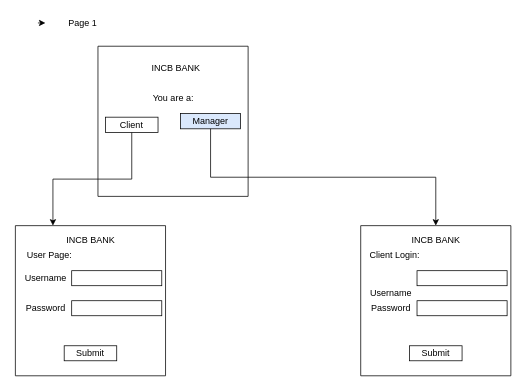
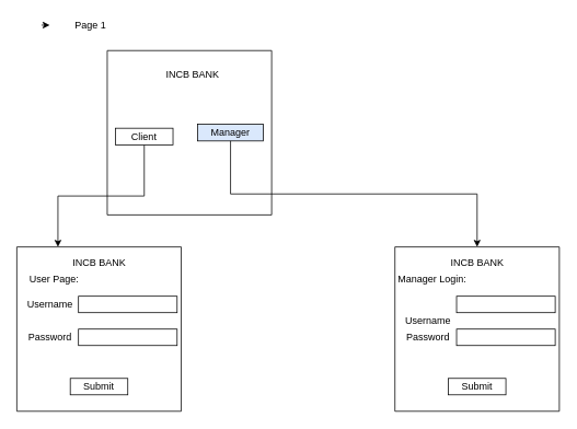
- <mxCell id="16" value="You are a:" style="text;html=1;align=center;verticalAlign=middle;resizable=0;points=[];autosize=1;strokeColor=none;fillColor=none;" vertex="1" parent="1"><mxGeometry x="195" y="120" width="70" height="20" as="geometry" /></mxCell>
- <mxCell id="24" value="Client Login:" style="text;html=1;align=center;verticalAlign=middle;resizable=0;points=[];autosize=1;strokeColor=none;fillColor=none;" vertex="1" parent="18"><mxGeometry x="-5" y="30" width="100" height="20" as="geometry" /></mxCell>
+ <mxCell id="24" value="Manager Login:" style="text;html=1;align=center;verticalAlign=middle;resizable=0;points=[];autosize=1;strokeColor=none;fillColor=none;" vertex="1" parent="18"><mxGeometry x="-5" y="30" width="100" height="20" as="geometry" /></mxCell>
